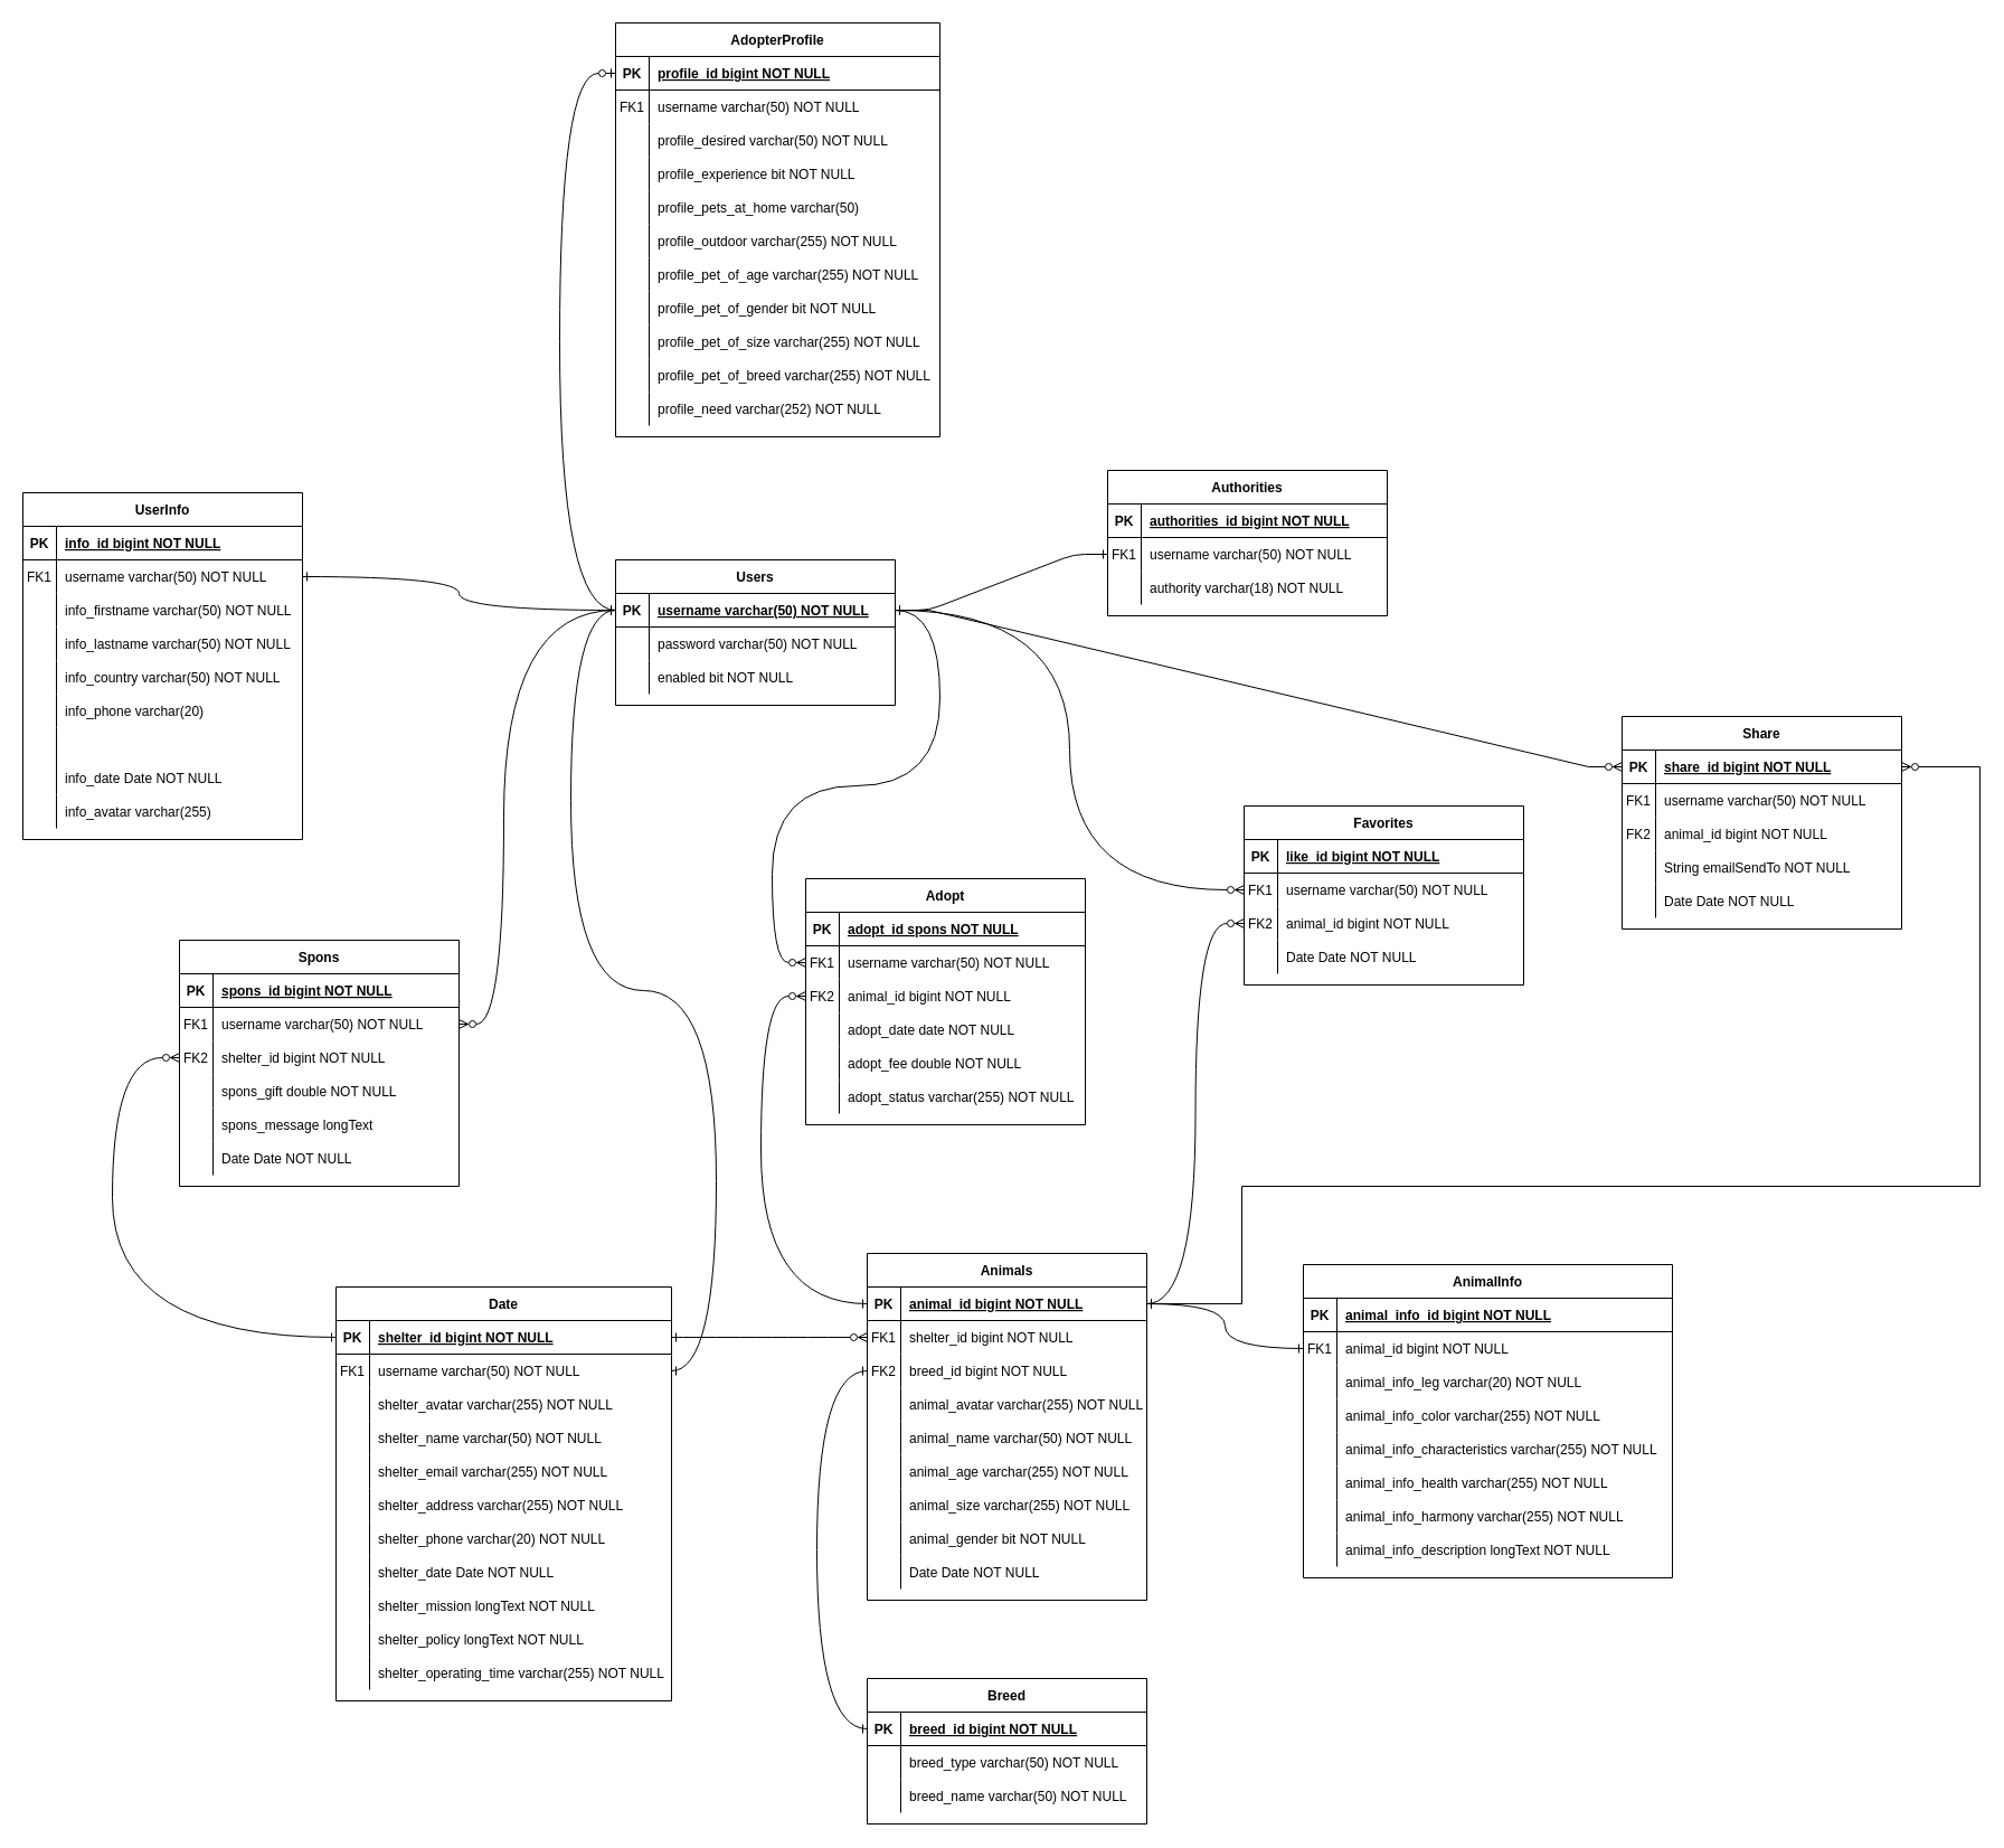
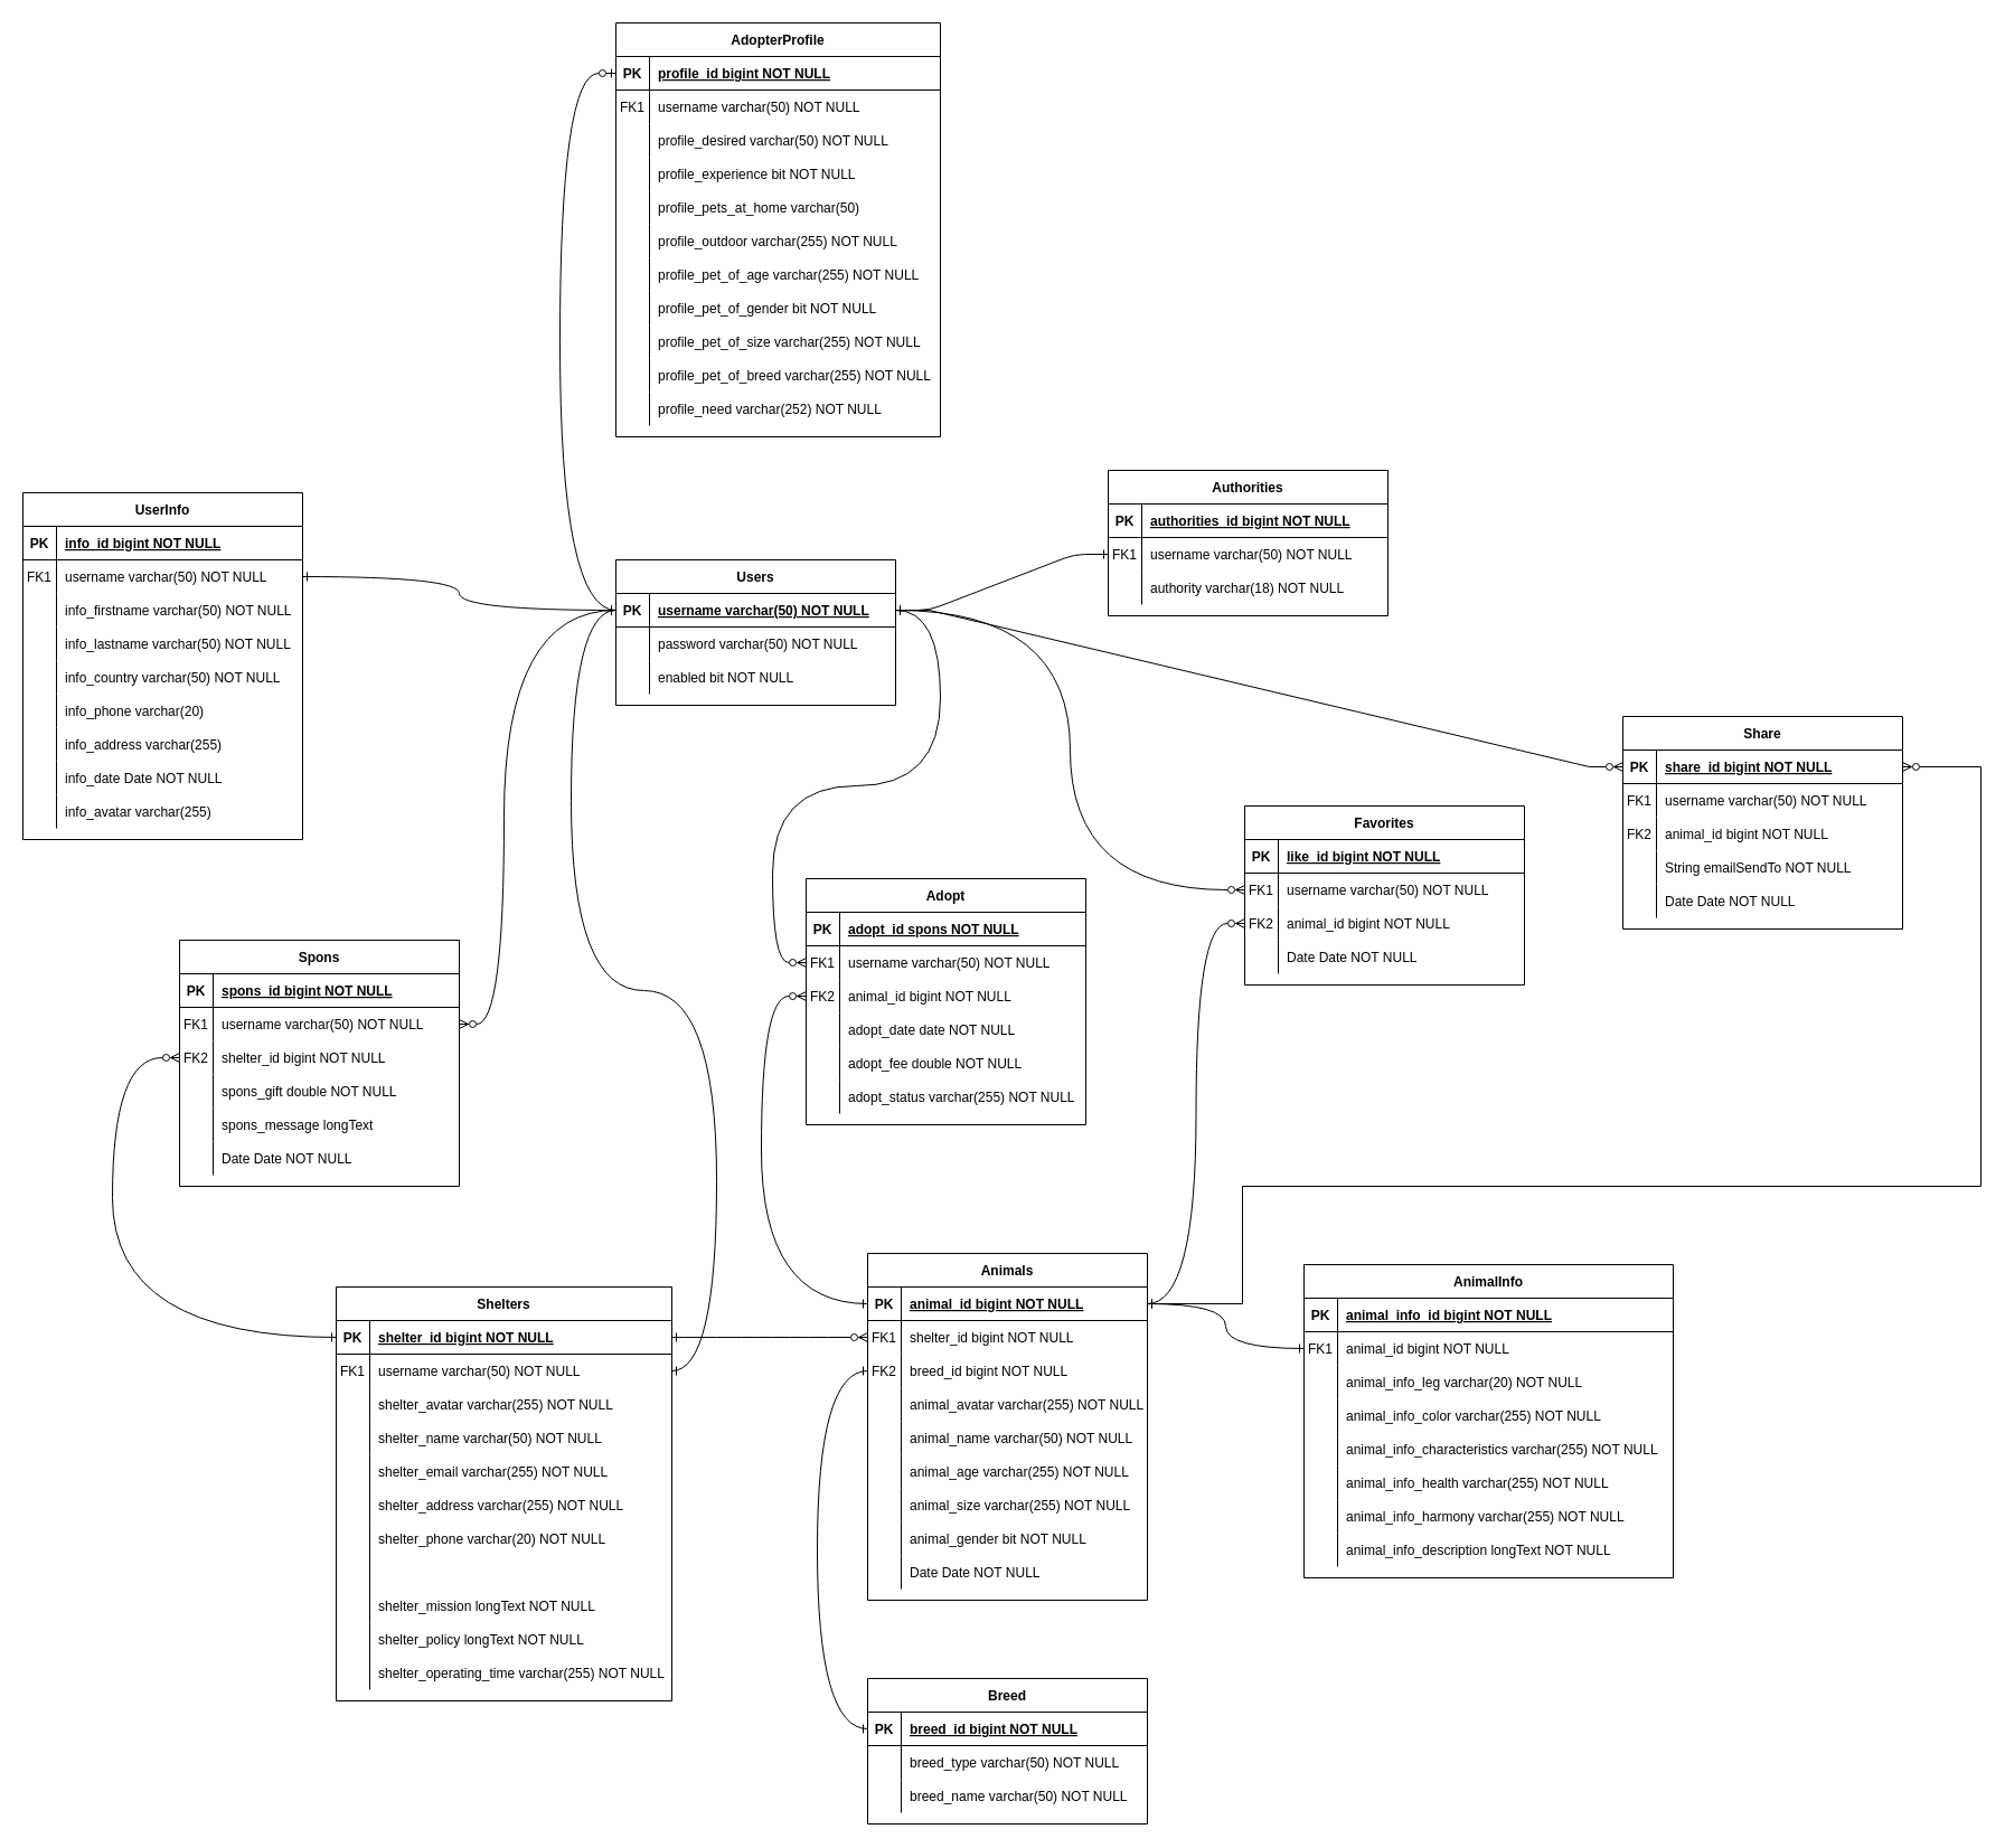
+ <mxCell id="181" value="info_address varchar(255)" style="shape=partialRectangle;overflow=hidden;connectable=0;fillColor=none;top=0;left=0;bottom=0;right=0;align=left;spacingLeft=6;" parent="179" vertex="1"><mxGeometry x="30" width="220" height="30" as="geometry"><mxRectangle width="220" height="30" as="alternateBounds" /></mxGeometry></mxCell>
- <mxCell id="124" value="Date" style="shape=table;startSize=30;container=1;collapsible=1;childLayout=tableLayout;fixedRows=1;rowLines=0;fontStyle=1;align=center;resizeLast=1;" parent="1" vertex="1"><mxGeometry x="300" y="1150" width="300" height="370" as="geometry" /></mxCell>
+ <mxCell id="124" value="Shelters" style="shape=table;startSize=30;container=1;collapsible=1;childLayout=tableLayout;fixedRows=1;rowLines=0;fontStyle=1;align=center;resizeLast=1;" parent="1" vertex="1"><mxGeometry x="300" y="1150" width="300" height="370" as="geometry" /></mxCell>
- <mxCell id="148" value="shelter_date Date NOT NULL" style="shape=partialRectangle;overflow=hidden;connectable=0;fillColor=none;top=0;left=0;bottom=0;right=0;align=left;spacingLeft=6;" parent="146" vertex="1"><mxGeometry x="30" width="270" height="30" as="geometry"><mxRectangle width="270" height="30" as="alternateBounds" /></mxGeometry></mxCell>
